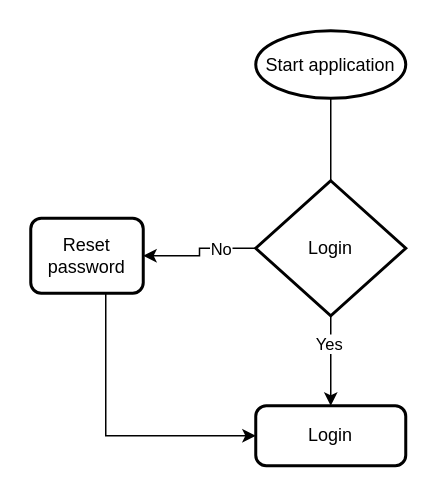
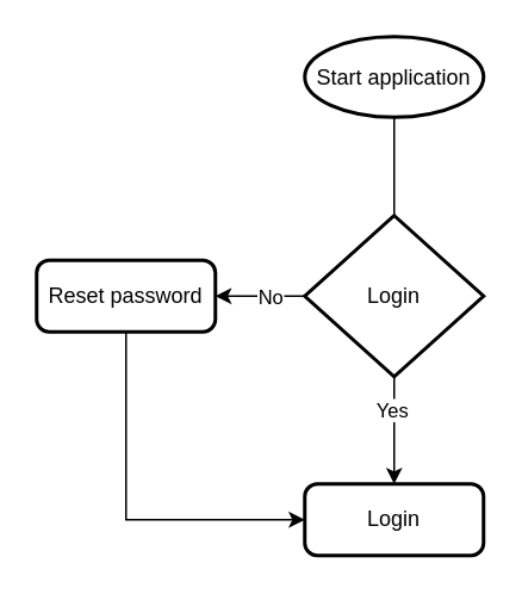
- <mxCell id="10" value="Reset password" style="rounded=1;whiteSpace=wrap;html=1;absoluteArcSize=1;arcSize=14;strokeWidth=2;" vertex="1" parent="1"><mxGeometry x="20" y="145" width="75" height="50" as="geometry" /></mxCell>
+ <mxCell id="10" value="Reset password" style="rounded=1;whiteSpace=wrap;html=1;absoluteArcSize=1;arcSize=14;strokeWidth=2;" vertex="1" parent="1"><mxGeometry x="20" y="145" width="100" height="40" as="geometry" /></mxCell>
